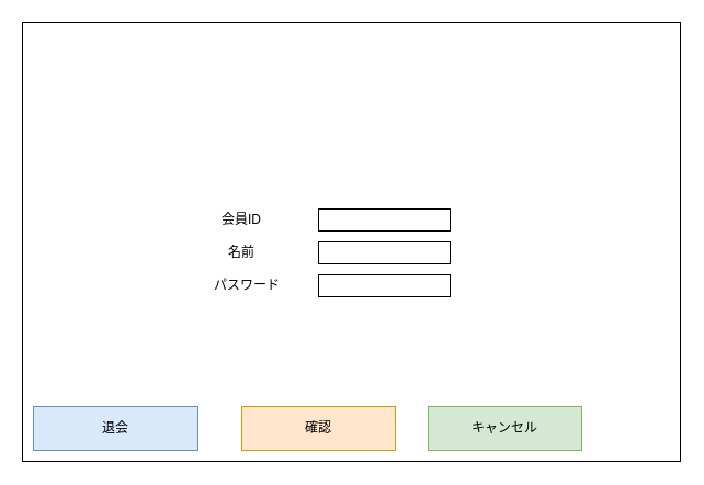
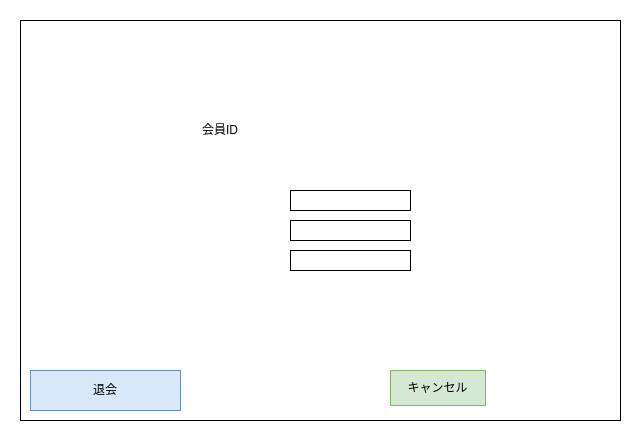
- <mxCell id="9" value="会員ID" style="text;html=1;strokeColor=none;fillColor=none;align=center;verticalAlign=middle;whiteSpace=wrap;rounded=0;" vertex="1" parent="1"><mxGeometry x="190" y="185" width="60" height="30" as="geometry" /></mxCell>
+ <mxCell id="9" value="会員ID" style="text;html=1;strokeColor=none;fillColor=none;align=center;verticalAlign=middle;whiteSpace=wrap;rounded=0;" vertex="1" parent="1"><mxGeometry x="190" y="115" width="60" height="30" as="geometry" /></mxCell>
- <mxCell id="10" value="名前" style="text;html=1;strokeColor=none;fillColor=none;align=center;verticalAlign=middle;whiteSpace=wrap;rounded=0;" vertex="1" parent="1"><mxGeometry x="190" y="215" width="60" height="30" as="geometry" /></mxCell>
- <mxCell id="11" value="パスワード" style="text;html=1;strokeColor=none;fillColor=none;align=center;verticalAlign=middle;whiteSpace=wrap;rounded=0;" vertex="1" parent="1"><mxGeometry x="190" y="245" width="70" height="30" as="geometry" /></mxCell>
- <mxCell id="3" value="確認" style="rounded=0;whiteSpace=wrap;html=1;fillColor=#ffe6cc;strokeColor=#d79b00;" parent="1" vertex="1"><mxGeometry x="220" y="370" width="140" height="40" as="geometry" /></mxCell>
- <mxCell id="5" value="キャンセル" style="rounded=0;whiteSpace=wrap;html=1;fillColor=#d5e8d4;strokeColor=#82b366;" parent="1" vertex="1"><mxGeometry x="390" y="370" width="140" height="40" as="geometry" /></mxCell>
+ <mxCell id="5" value="キャンセル" style="rounded=0;whiteSpace=wrap;html=1;fillColor=#d5e8d4;strokeColor=#82b366;" parent="1" vertex="1"><mxGeometry x="390" y="370" width="95" height="35" as="geometry" /></mxCell>
